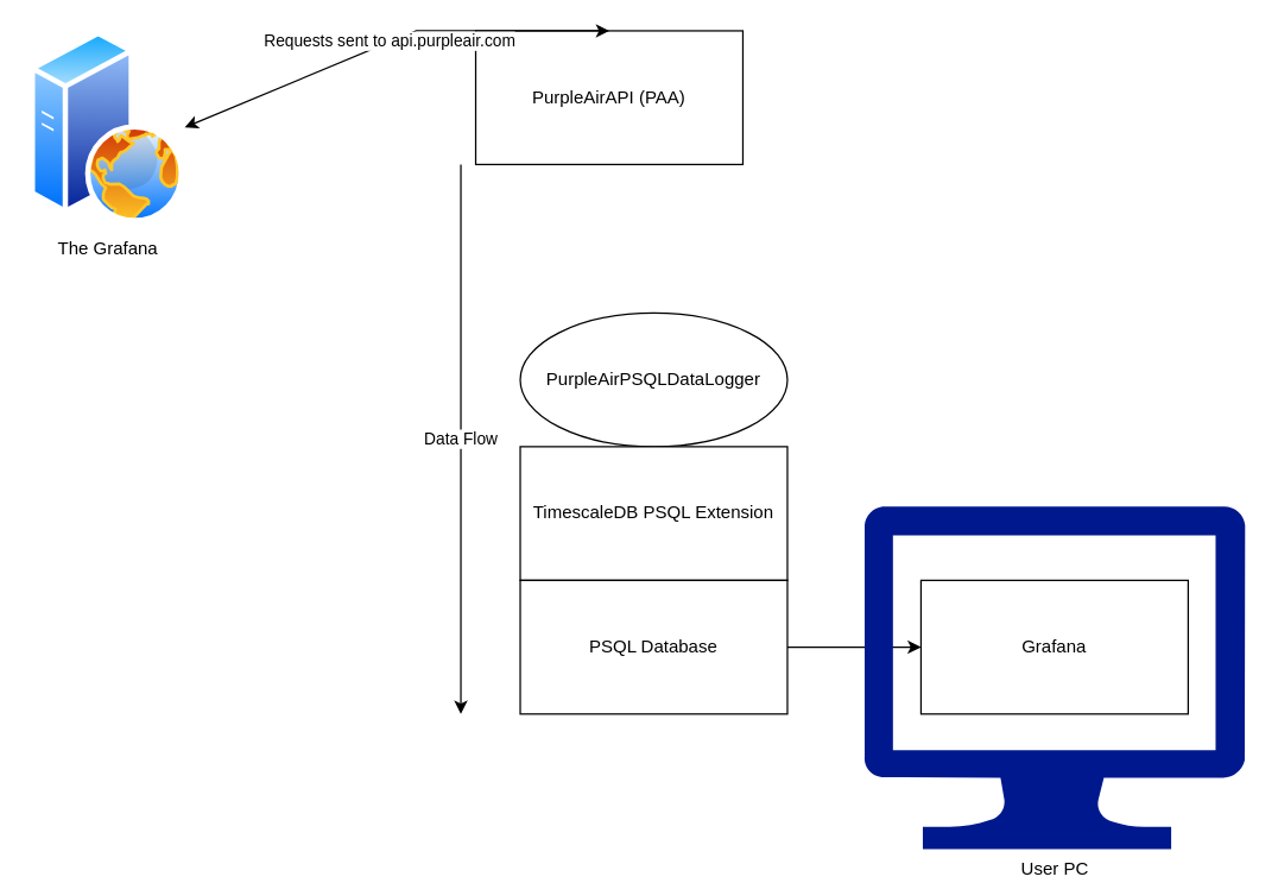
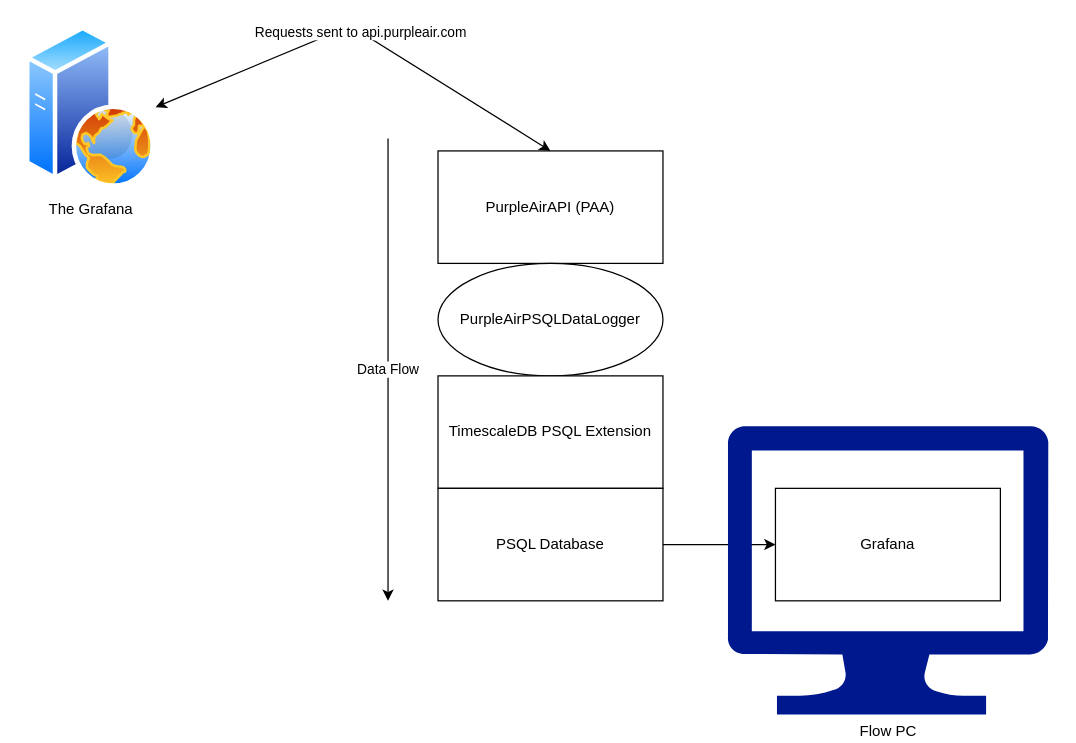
- <mxCell id="2" value="PurpleAirAPI (PAA)" style="rounded=0;whiteSpace=wrap;html=1;" vertex="1" parent="1"><mxGeometry x="320" y="20" width="180" height="90" as="geometry" /></mxCell>
+ <mxCell id="2" value="PurpleAirAPI (PAA)" style="rounded=0;whiteSpace=wrap;html=1;" vertex="1" parent="1"><mxGeometry x="350" y="120" width="180" height="90" as="geometry" /></mxCell>
- <mxCell id="11" value="User PC" style="sketch=0;aspect=fixed;pointerEvents=1;shadow=0;dashed=0;html=1;strokeColor=none;labelPosition=center;verticalLabelPosition=bottom;verticalAlign=top;align=center;fillColor=#00188D;shape=mxgraph.azure.computer" vertex="1" parent="1"><mxGeometry x="581.66" y="340" width="256.67" height="231" as="geometry" /></mxCell>
+ <mxCell id="11" value="Flow PC" style="sketch=0;aspect=fixed;pointerEvents=1;shadow=0;dashed=0;html=1;strokeColor=none;labelPosition=center;verticalLabelPosition=bottom;verticalAlign=top;align=center;fillColor=#00188D;shape=mxgraph.azure.computer" vertex="1" parent="1"><mxGeometry x="581.66" y="340" width="256.67" height="231" as="geometry" /></mxCell>
